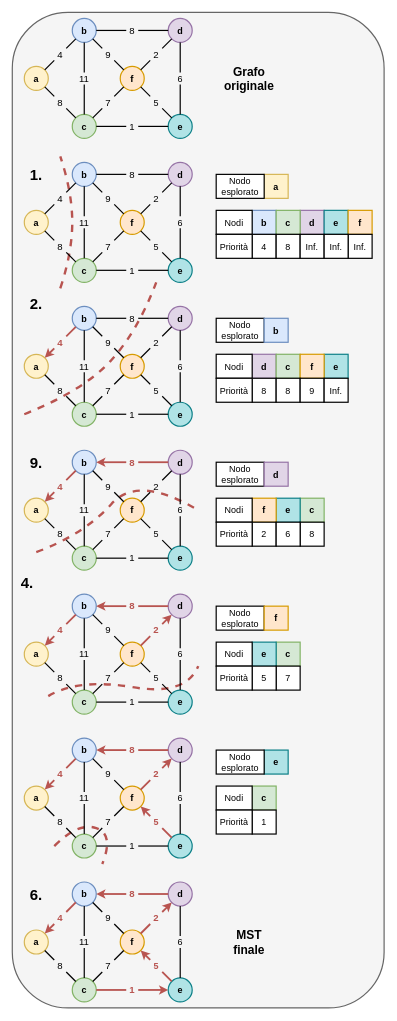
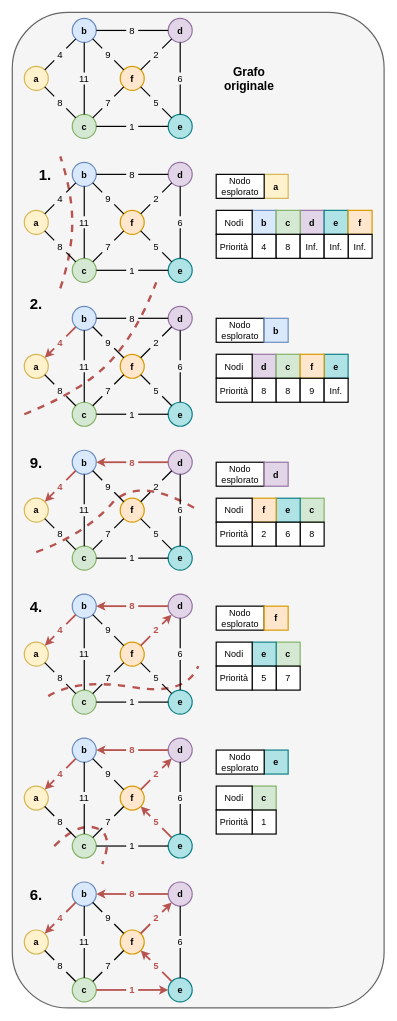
- <mxCell id="39" value="1." style="text;html=1;strokeColor=none;fillColor=none;align=center;verticalAlign=middle;whiteSpace=wrap;rounded=0;fontSize=25;fontColor=#000000;fontStyle=1" vertex="1" parent="1"><mxGeometry x="40" y="270" width="40" height="40" as="geometry" /></mxCell>
+ <mxCell id="39" value="1." style="text;html=1;strokeColor=none;fillColor=none;align=center;verticalAlign=middle;whiteSpace=wrap;rounded=0;fontSize=25;fontColor=#000000;fontStyle=1" vertex="1" parent="1"><mxGeometry x="55" y="270" width="40" height="40" as="geometry" /></mxCell>
- <mxCell id="183" value="4." style="text;html=1;strokeColor=none;fillColor=none;align=center;verticalAlign=middle;whiteSpace=wrap;rounded=0;fontSize=25;fontColor=#000000;fontStyle=1" vertex="1" parent="1"><mxGeometry x="25" y="950" width="40" height="40" as="geometry" /></mxCell>
+ <mxCell id="183" value="4." style="text;html=1;strokeColor=none;fillColor=none;align=center;verticalAlign=middle;whiteSpace=wrap;rounded=0;fontSize=25;fontColor=#000000;fontStyle=1" vertex="1" parent="1"><mxGeometry x="40" y="990" width="40" height="40" as="geometry" /></mxCell>
- <mxCell id="316" value="&lt;b&gt;&lt;font style=&quot;font-size: 20px;&quot;&gt;MST finale&lt;/font&gt;&lt;/b&gt;" style="text;html=1;strokeColor=none;fillColor=none;align=center;verticalAlign=middle;whiteSpace=wrap;rounded=0;fontSize=15;fontColor=#000000;" vertex="1" parent="1"><mxGeometry x="380" y="1547.5" width="70" height="45" as="geometry" /></mxCell>
